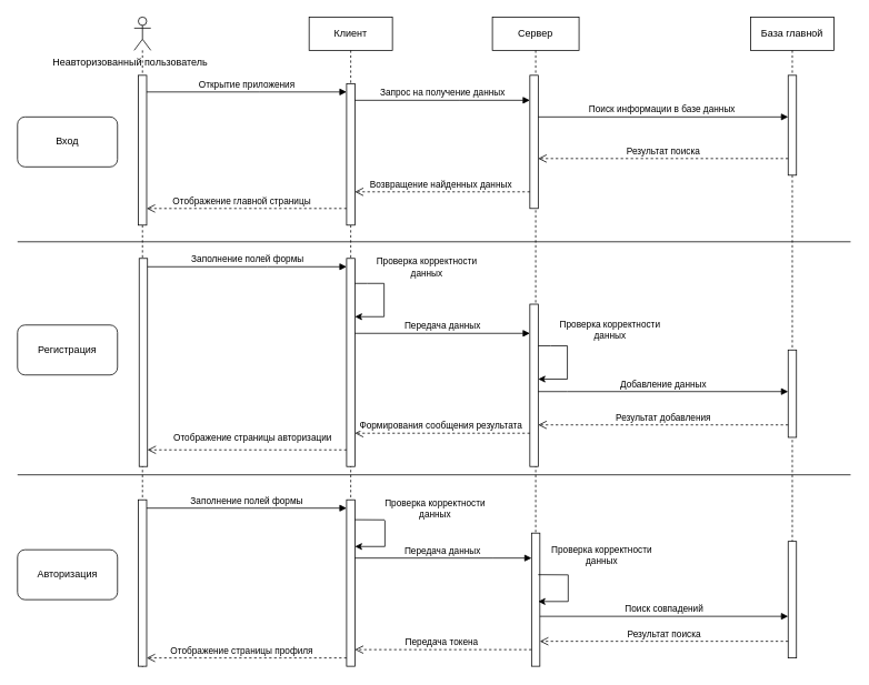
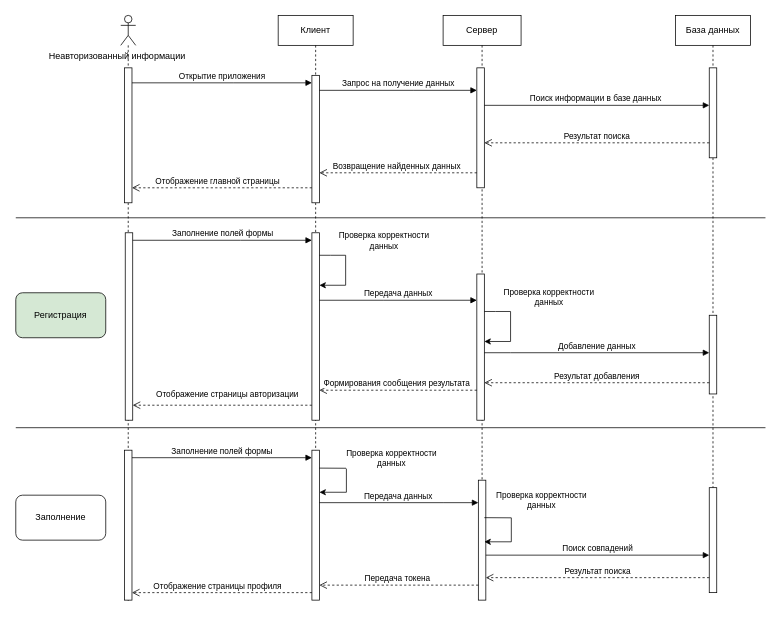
- <mxCell id="18" value="&lt;span style=&quot;font-weight: normal;&quot;&gt;База главной&lt;/span&gt;" style="shape=umlLifeline;perimeter=lifelinePerimeter;whiteSpace=wrap;html=1;container=1;dropTarget=0;collapsible=0;recursiveResize=0;outlineConnect=0;portConstraint=eastwest;newEdgeStyle={&quot;edgeStyle&quot;:&quot;elbowEdgeStyle&quot;,&quot;elbow&quot;:&quot;vertical&quot;,&quot;curved&quot;:0,&quot;rounded&quot;:0};fontStyle=1" parent="1" vertex="1"><mxGeometry x="900" y="20" width="100" height="769" as="geometry" /></mxCell>
+ <mxCell id="18" value="&lt;span style=&quot;font-weight: normal;&quot;&gt;База данных&lt;/span&gt;" style="shape=umlLifeline;perimeter=lifelinePerimeter;whiteSpace=wrap;html=1;container=1;dropTarget=0;collapsible=0;recursiveResize=0;outlineConnect=0;portConstraint=eastwest;newEdgeStyle={&quot;edgeStyle&quot;:&quot;elbowEdgeStyle&quot;,&quot;elbow&quot;:&quot;vertical&quot;,&quot;curved&quot;:0,&quot;rounded&quot;:0};fontStyle=1" parent="1" vertex="1"><mxGeometry x="900" y="20" width="100" height="769" as="geometry" /></mxCell>
- <mxCell id="17" value="Неавторизованный пользователь" style="text;html=1;align=center;verticalAlign=middle;resizable=0;points=[];autosize=1;strokeColor=none;fillColor=none;" parent="1" vertex="1"><mxGeometry x="50" y="60" width="210" height="30" as="geometry" /></mxCell>
+ <mxCell id="17" value="Неавторизованный информации" style="text;html=1;align=center;verticalAlign=middle;resizable=0;points=[];autosize=1;strokeColor=none;fillColor=none;" parent="1" vertex="1"><mxGeometry x="50" y="60" width="210" height="30" as="geometry" /></mxCell>
- <mxCell id="33" value="Вход" style="rounded=1;whiteSpace=wrap;html=1;" parent="1" vertex="1"><mxGeometry x="20" y="140" width="120" height="60" as="geometry" /></mxCell>
- <mxCell id="22" value="Регистрация" style="rounded=1;whiteSpace=wrap;html=1;" parent="1" vertex="1"><mxGeometry x="20" y="390" width="120" height="60" as="geometry" /></mxCell>
+ <mxCell id="22" value="Регистрация" style="rounded=1;whiteSpace=wrap;html=1;fillColor=#d5e8d4;" parent="1" vertex="1"><mxGeometry x="20" y="390" width="120" height="60" as="geometry" /></mxCell>
- <mxCell id="36" value="Авторизация" style="rounded=1;whiteSpace=wrap;html=1;" parent="1" vertex="1"><mxGeometry x="20" y="660" width="120" height="60" as="geometry" /></mxCell>
+ <mxCell id="36" value="Заполнение" style="rounded=1;whiteSpace=wrap;html=1;" parent="1" vertex="1"><mxGeometry x="20" y="660" width="120" height="60" as="geometry" /></mxCell>
